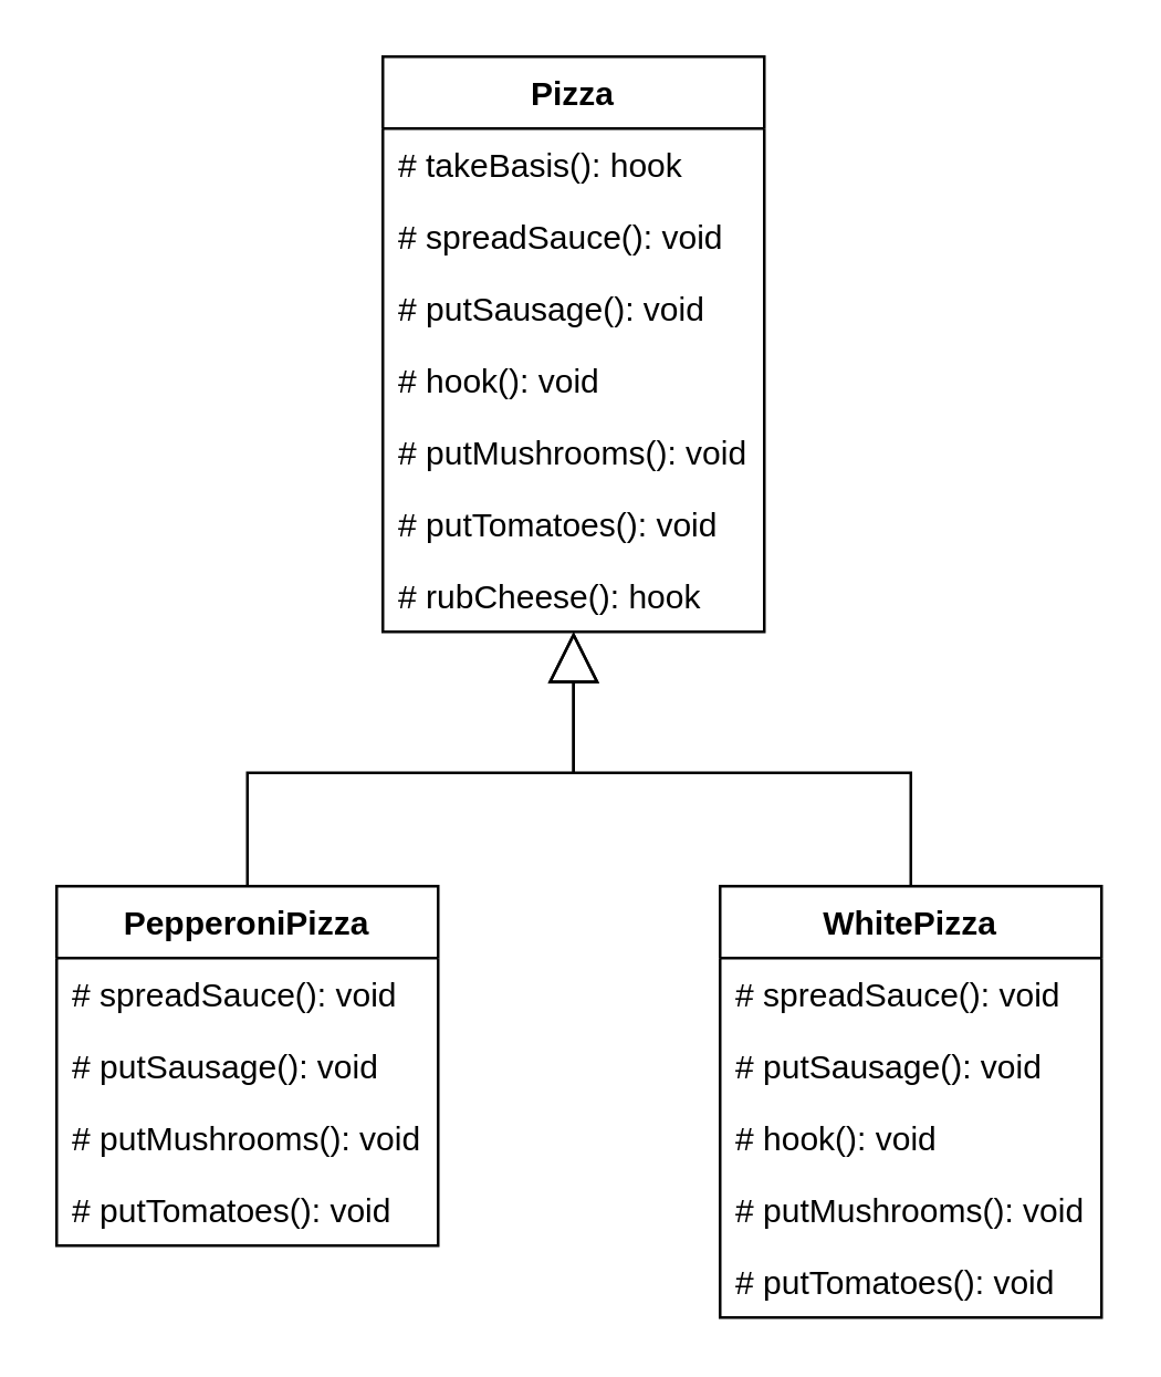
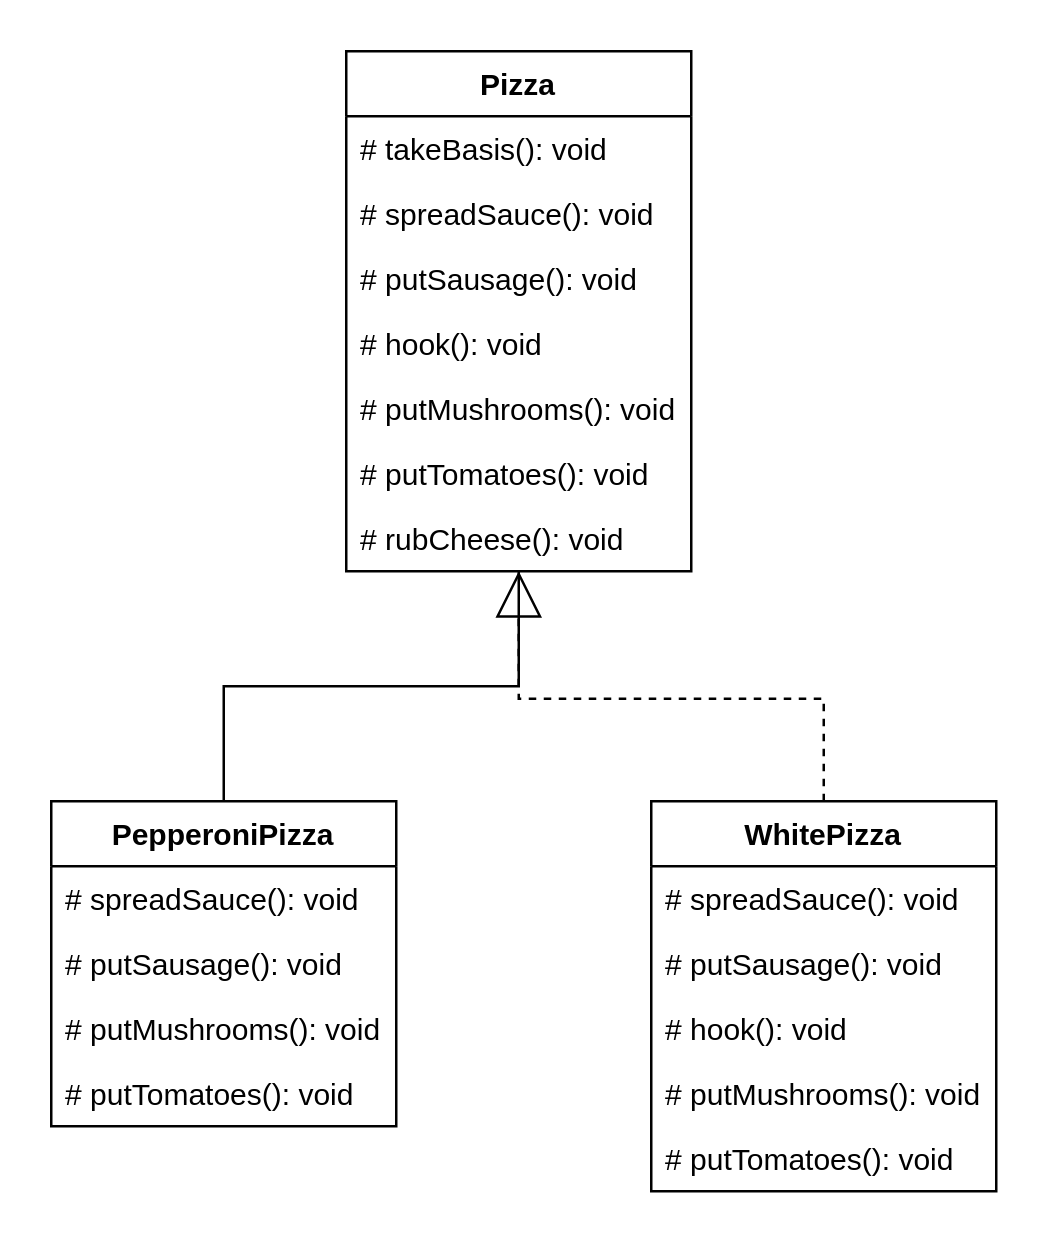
- <mxCell id="5" value="# takeBasis(): hook" style="text;strokeColor=none;fillColor=none;align=left;verticalAlign=top;spacingLeft=4;spacingRight=4;overflow=hidden;rotatable=0;points=[[0,0.5],[1,0.5]];portConstraint=eastwest;" parent="4" vertex="1"><mxGeometry y="26" width="138" height="26" as="geometry" /></mxCell>
+ <mxCell id="5" value="# takeBasis(): void" style="text;strokeColor=none;fillColor=none;align=left;verticalAlign=top;spacingLeft=4;spacingRight=4;overflow=hidden;rotatable=0;points=[[0,0.5],[1,0.5]];portConstraint=eastwest;" parent="4" vertex="1"><mxGeometry y="26" width="138" height="26" as="geometry" /></mxCell>
- <mxCell id="11" value="# rubCheese(): hook" style="text;strokeColor=none;fillColor=none;align=left;verticalAlign=top;spacingLeft=4;spacingRight=4;overflow=hidden;rotatable=0;points=[[0,0.5],[1,0.5]];portConstraint=eastwest;" parent="4" vertex="1"><mxGeometry y="182" width="138" height="26" as="geometry" /></mxCell>
+ <mxCell id="11" value="# rubCheese(): void" style="text;strokeColor=none;fillColor=none;align=left;verticalAlign=top;spacingLeft=4;spacingRight=4;overflow=hidden;rotatable=0;points=[[0,0.5],[1,0.5]];portConstraint=eastwest;" parent="4" vertex="1"><mxGeometry y="182" width="138" height="26" as="geometry" /></mxCell>
- <mxCell id="3" value="" style="edgeStyle=orthogonalEdgeStyle;rounded=0;orthogonalLoop=1;jettySize=auto;html=1;endArrow=block;endFill=0;endSize=16;" parent="1" source="12" target="4" edge="1"><mxGeometry relative="1" as="geometry"><mxPoint x="350" y="124" as="sourcePoint" /></mxGeometry></mxCell>
+ <mxCell id="3" value="" style="edgeStyle=orthogonalEdgeStyle;rounded=0;orthogonalLoop=1;jettySize=auto;html=1;endArrow=none;endFill=0;endSize=16;" parent="1" source="12" target="4" edge="1"><mxGeometry relative="1" as="geometry"><mxPoint x="350" y="124" as="sourcePoint" /></mxGeometry></mxCell>
- <mxCell id="2" value="" style="edgeStyle=orthogonalEdgeStyle;rounded=0;orthogonalLoop=1;jettySize=auto;html=1;endSize=16;endArrow=block;endFill=0;" parent="1" source="17" target="4" edge="1"><mxGeometry relative="1" as="geometry"><mxPoint x="60" y="230" as="targetPoint" /></mxGeometry></mxCell>
+ <mxCell id="2" value="" style="edgeStyle=orthogonalEdgeStyle;rounded=0;orthogonalLoop=1;jettySize=auto;html=1;endSize=16;endArrow=block;endFill=0;dashed=1;" parent="1" source="17" target="4" edge="1"><mxGeometry relative="1" as="geometry"><mxPoint x="60" y="230" as="targetPoint" /></mxGeometry></mxCell>
